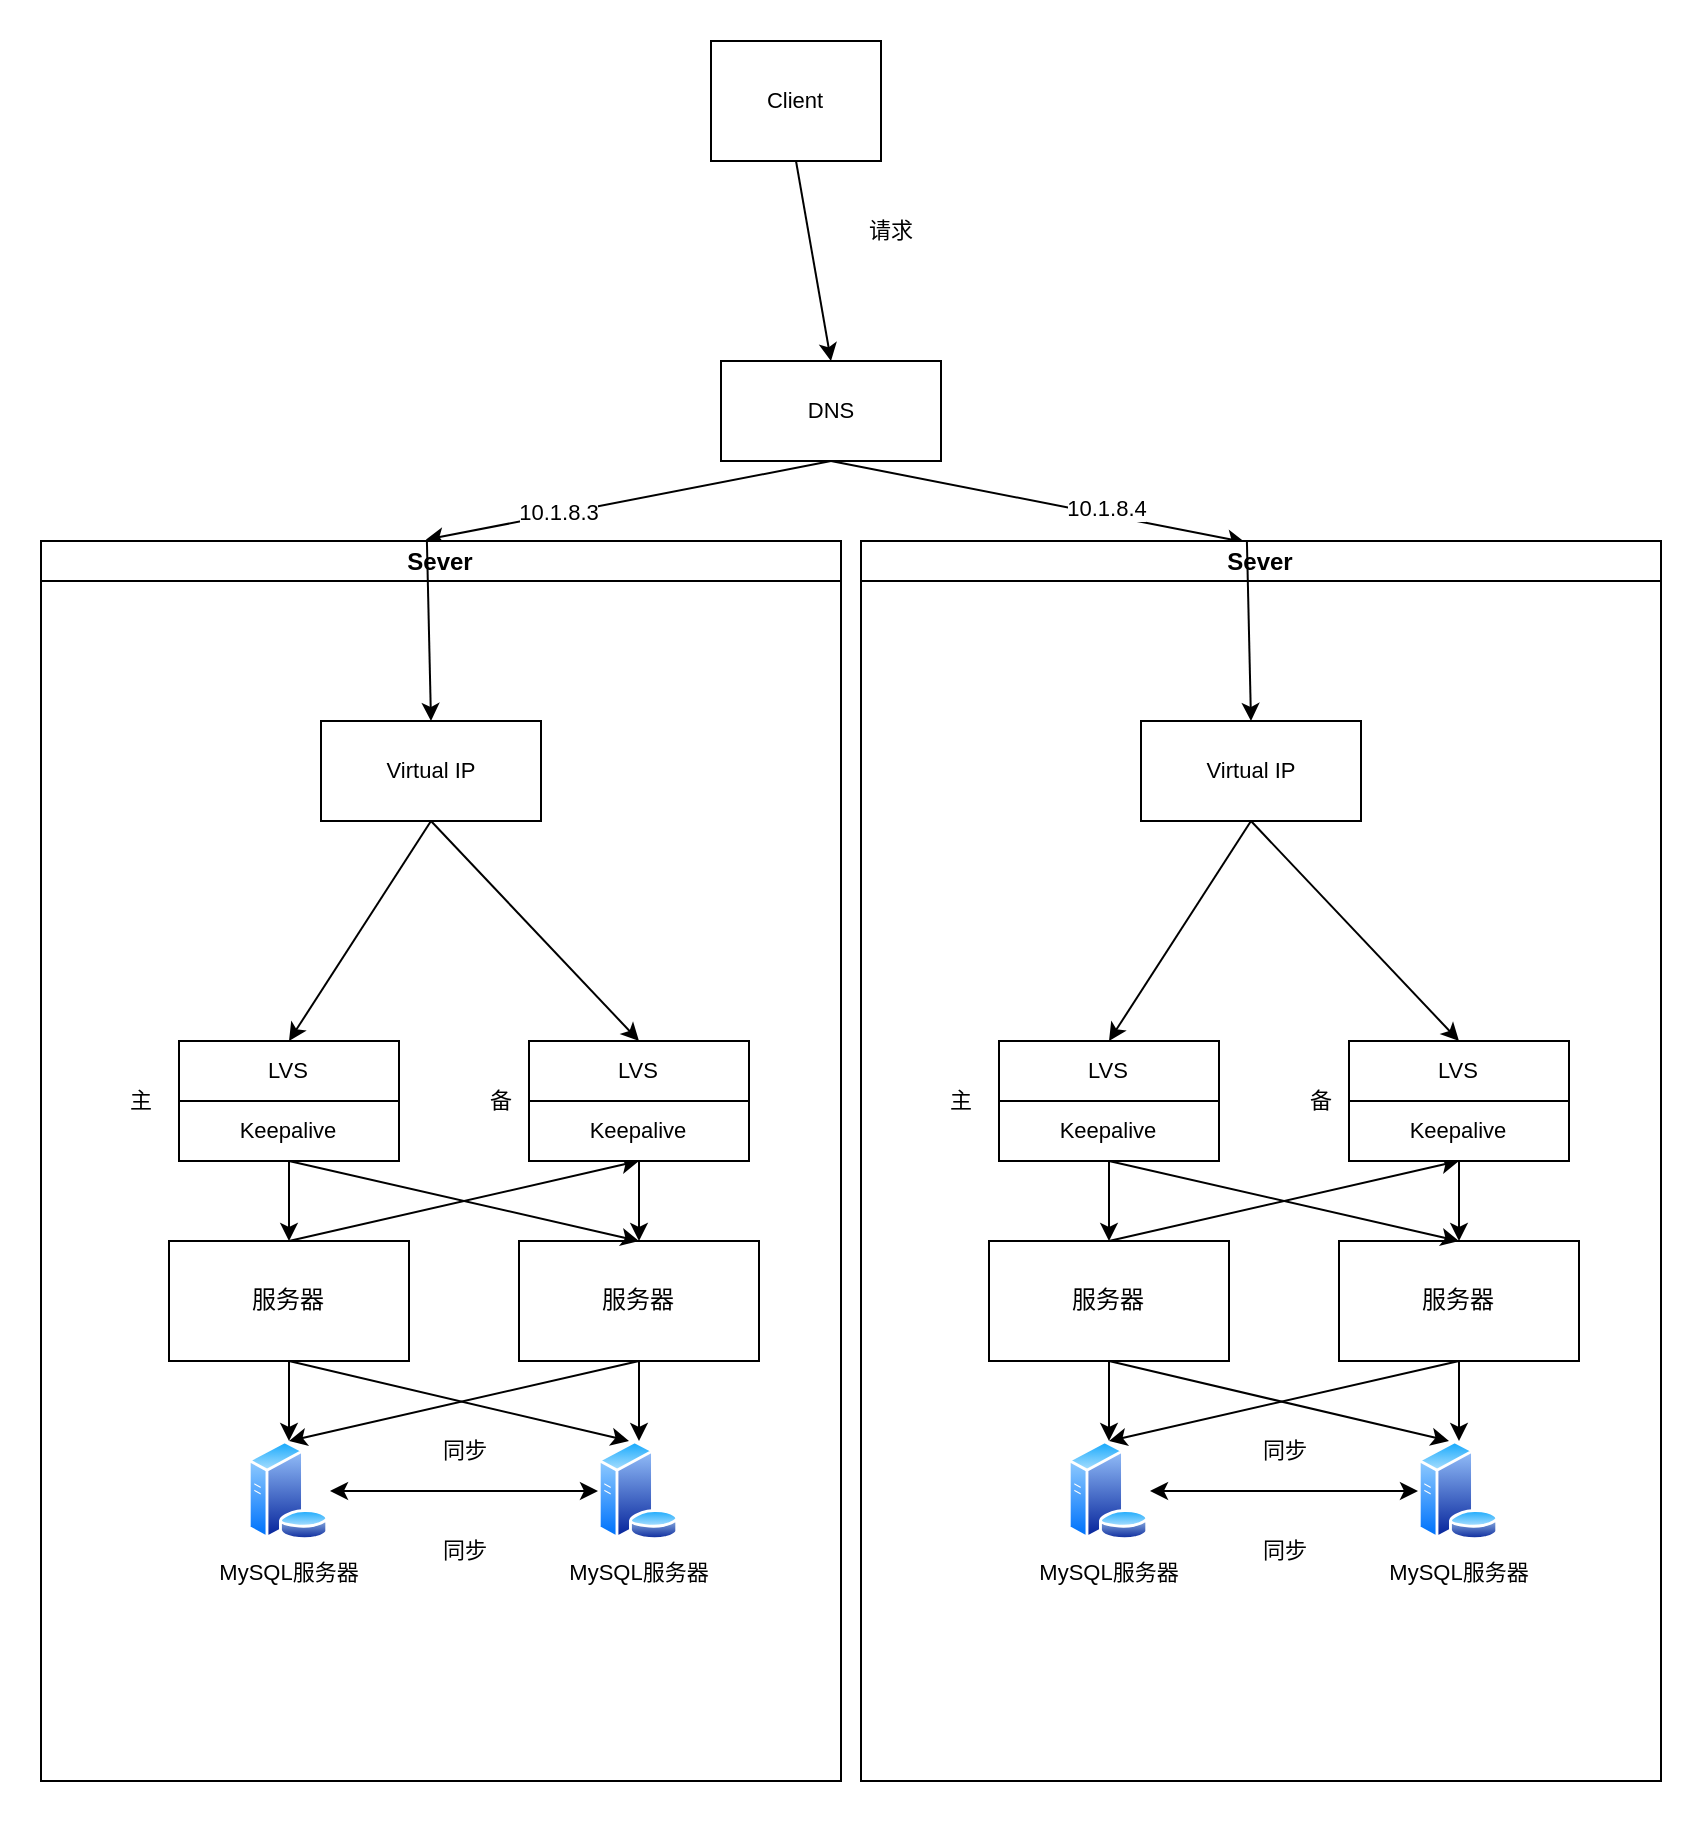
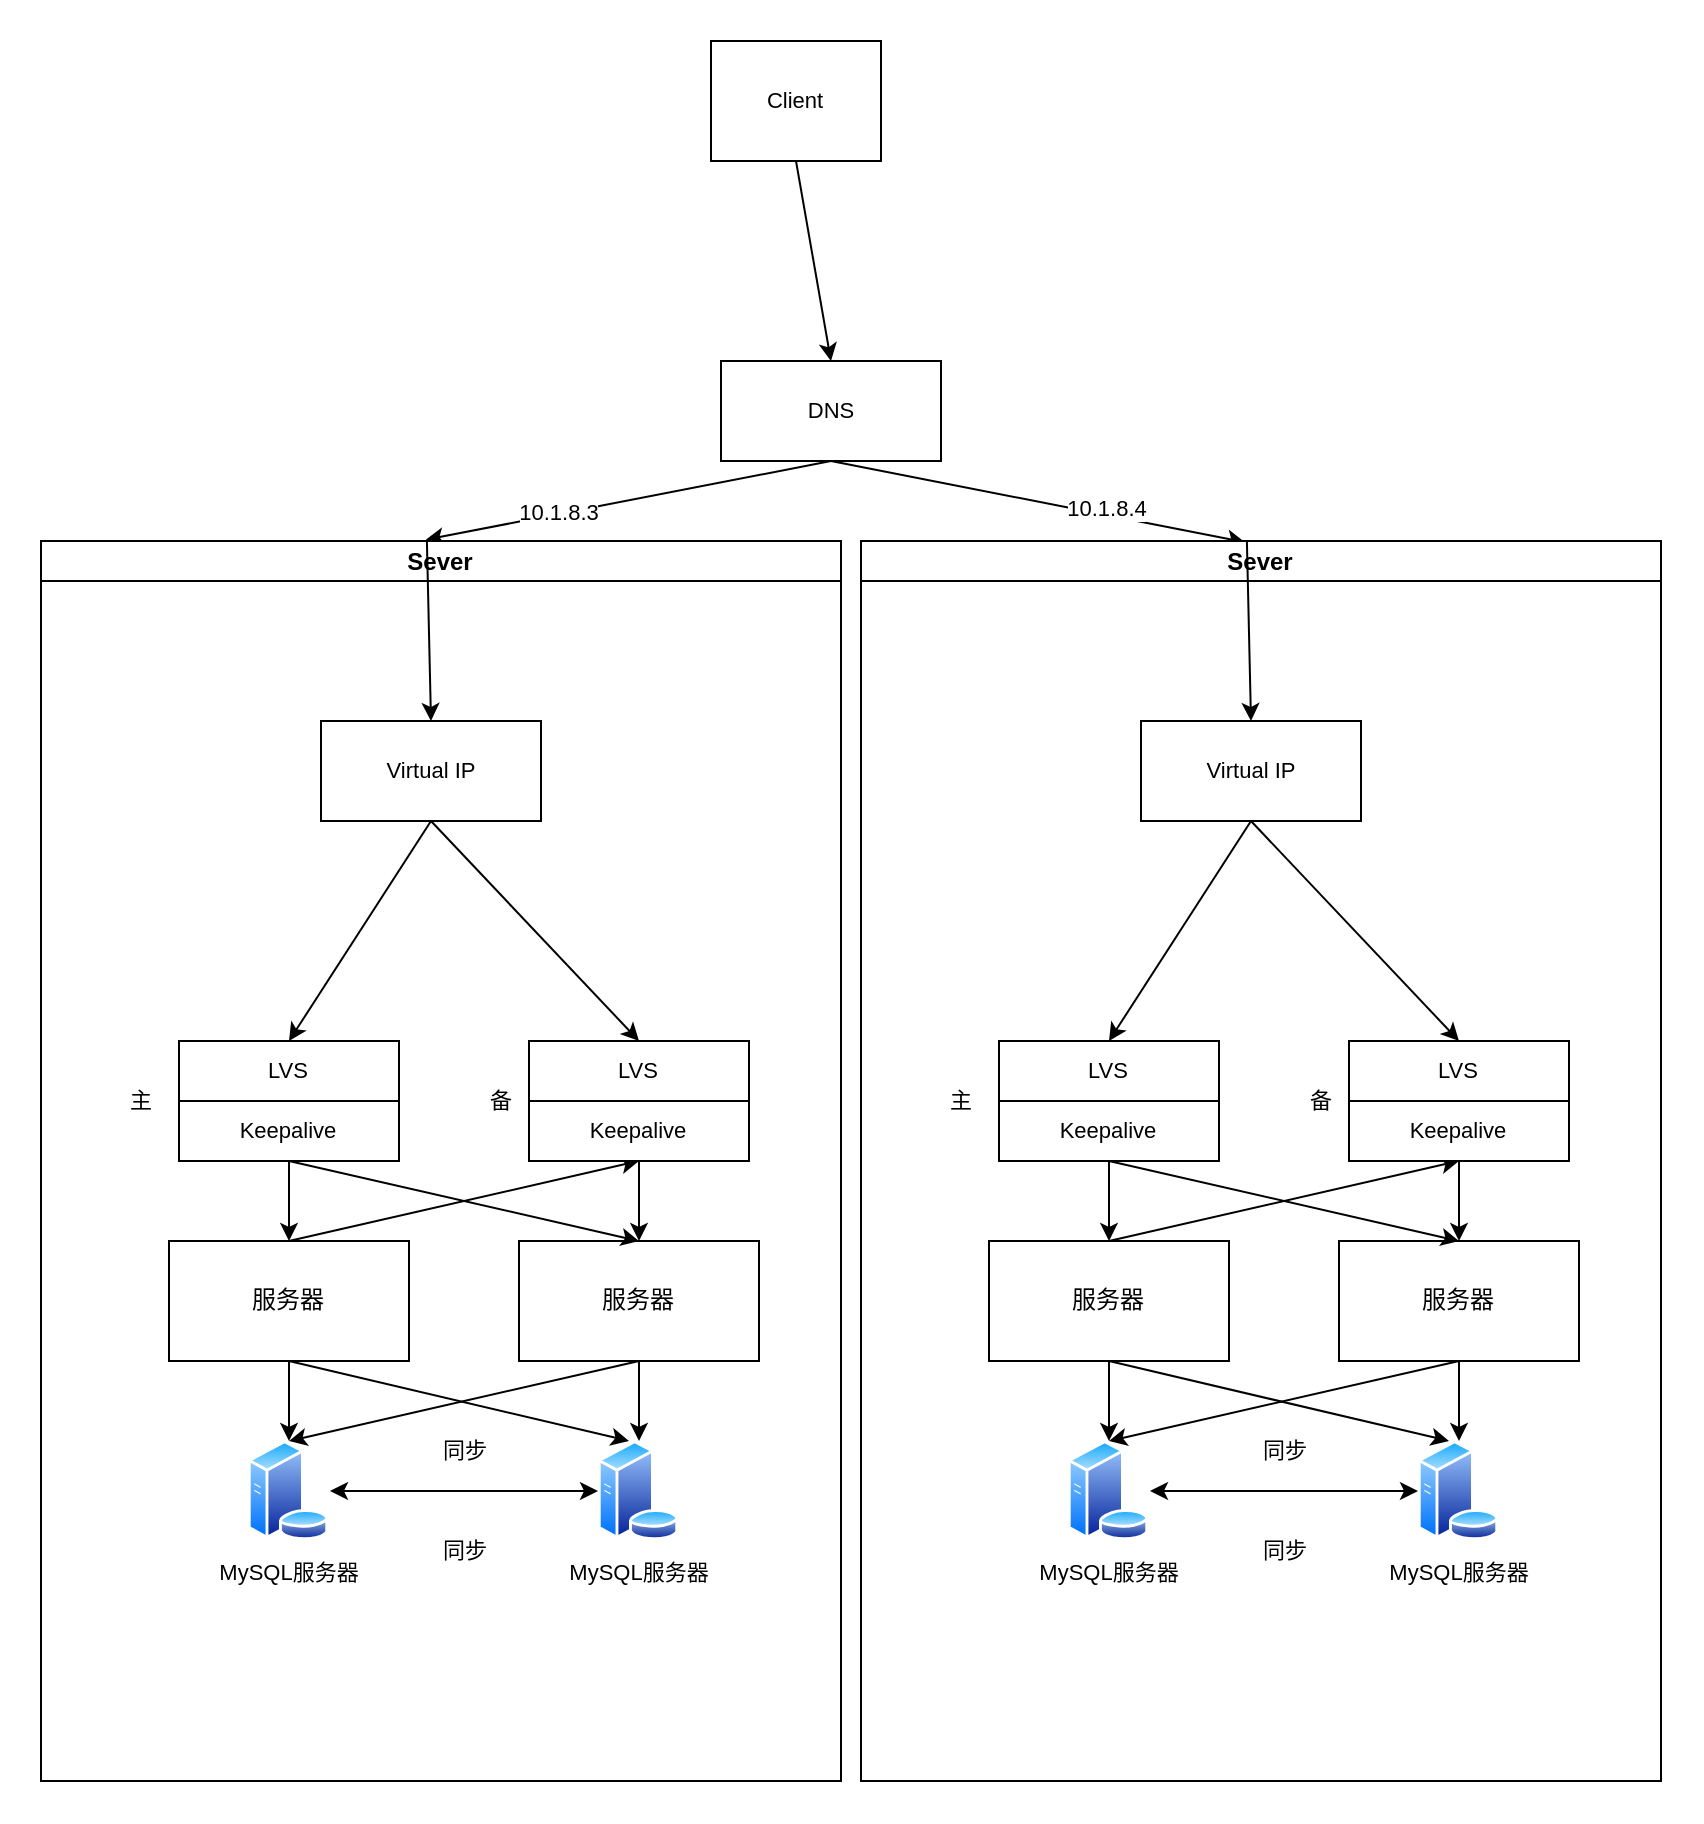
- <mxCell id="9" value="请求" style="text;html=1;align=center;verticalAlign=middle;resizable=1;points=[];autosize=1;strokeColor=none;fillColor=none;fontSize=11;fontFamily=Helvetica;fontColor=default;container=0;movable=1;rotatable=1;deletable=1;editable=1;connectable=1;" vertex="1" parent="1"><mxGeometry x="420" y="100" width="50" height="30" as="geometry" /></mxCell>
